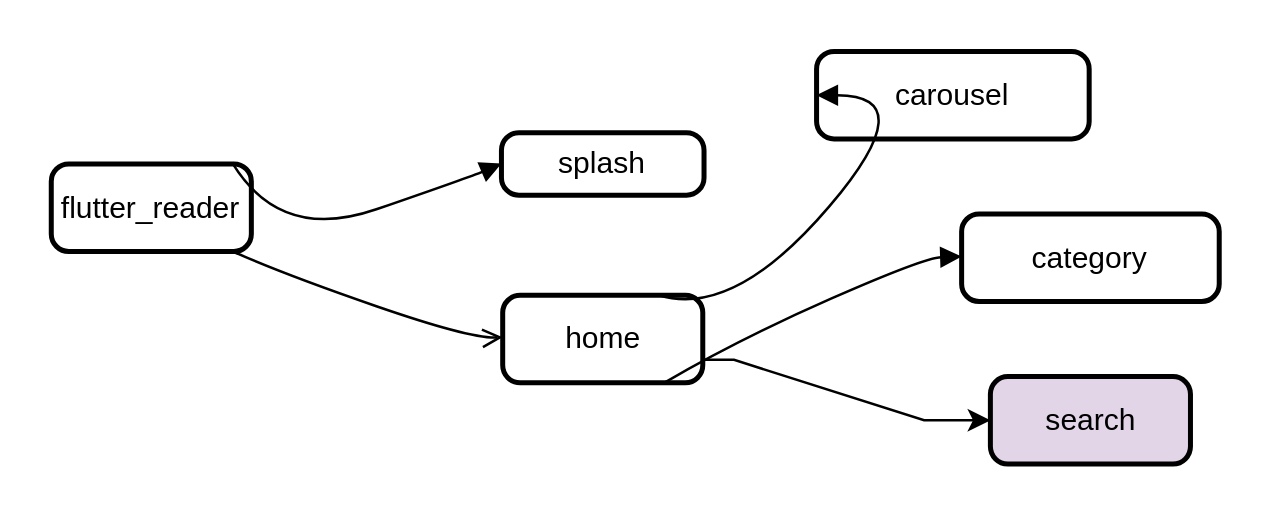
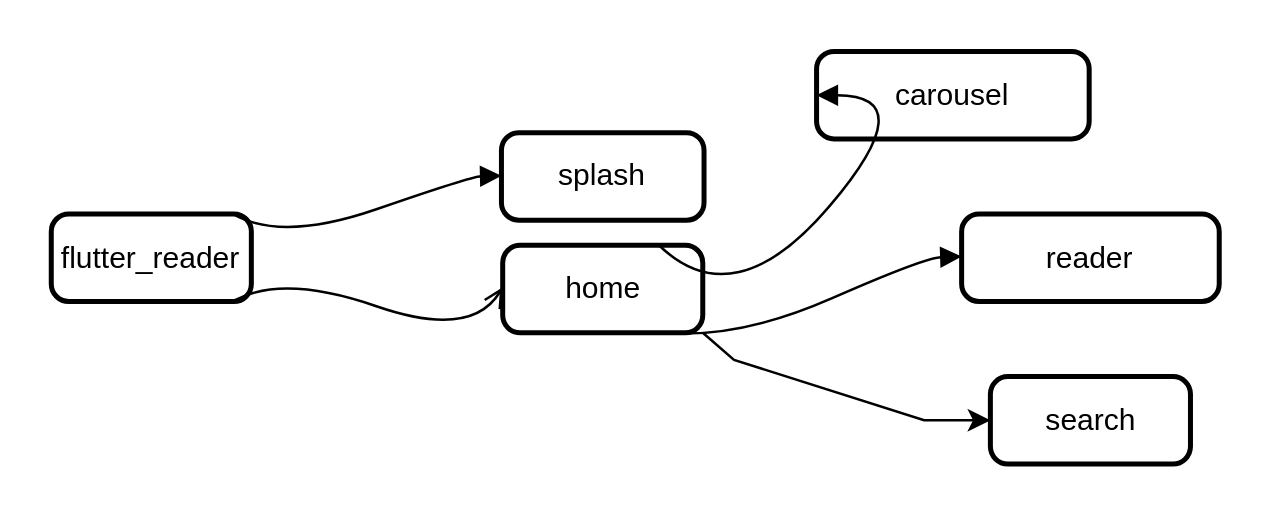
- <mxCell id="3" value="splash" style="rounded=1;absoluteArcSize=1;arcSize=14;whiteSpace=wrap;strokeWidth=2;" parent="1" vertex="1"><mxGeometry x="200" y="52.5" width="81" height="25" as="geometry" /></mxCell>
+ <mxCell id="3" value="splash" style="rounded=1;absoluteArcSize=1;arcSize=14;whiteSpace=wrap;strokeWidth=2;" parent="1" vertex="1"><mxGeometry x="200" y="52.5" width="81" height="35" as="geometry" /></mxCell>
- <mxCell id="2" value="flutter_reader" style="rounded=1;absoluteArcSize=1;arcSize=14;whiteSpace=wrap;strokeWidth=2;" parent="1" vertex="1"><mxGeometry x="20" y="65" width="80" height="35" as="geometry" /></mxCell>
+ <mxCell id="2" value="flutter_reader" style="rounded=1;absoluteArcSize=1;arcSize=14;whiteSpace=wrap;strokeWidth=2;" parent="1" vertex="1"><mxGeometry y="85" width="80" height="35" as="geometry" x="20" /></mxCell>
- <mxCell id="7" value="category" style="rounded=1;absoluteArcSize=1;arcSize=14;whiteSpace=wrap;strokeWidth=2;" parent="1" vertex="1"><mxGeometry x="384" y="85" width="103" height="35" as="geometry" /></mxCell>
+ <mxCell id="7" value="reader" style="rounded=1;absoluteArcSize=1;arcSize=14;whiteSpace=wrap;strokeWidth=2;" parent="1" vertex="1"><mxGeometry x="384" y="85" width="103" height="35" as="geometry" /></mxCell>
- <mxCell id="5" value="home" style="rounded=1;absoluteArcSize=1;arcSize=14;whiteSpace=wrap;strokeWidth=2;" parent="1" vertex="1"><mxGeometry x="200.5" y="117.5" width="80" height="35" as="geometry" /></mxCell>
+ <mxCell id="5" value="home" style="rounded=1;absoluteArcSize=1;arcSize=14;whiteSpace=wrap;strokeWidth=2;" parent="1" vertex="1"><mxGeometry x="200.5" y="97.5" width="80" height="35" as="geometry" /></mxCell>
- <mxCell id="12" value="search" style="rounded=1;absoluteArcSize=1;arcSize=14;whiteSpace=wrap;strokeWidth=2;fillColor=#e1d5e7;" vertex="1" parent="1"><mxGeometry x="395.5" y="150" width="80" height="35" as="geometry" /></mxCell>
+ <mxCell id="12" value="search" style="rounded=1;absoluteArcSize=1;arcSize=14;whiteSpace=wrap;strokeWidth=2;" vertex="1" parent="1"><mxGeometry x="395.5" y="150" width="80" height="35" as="geometry" /></mxCell>
